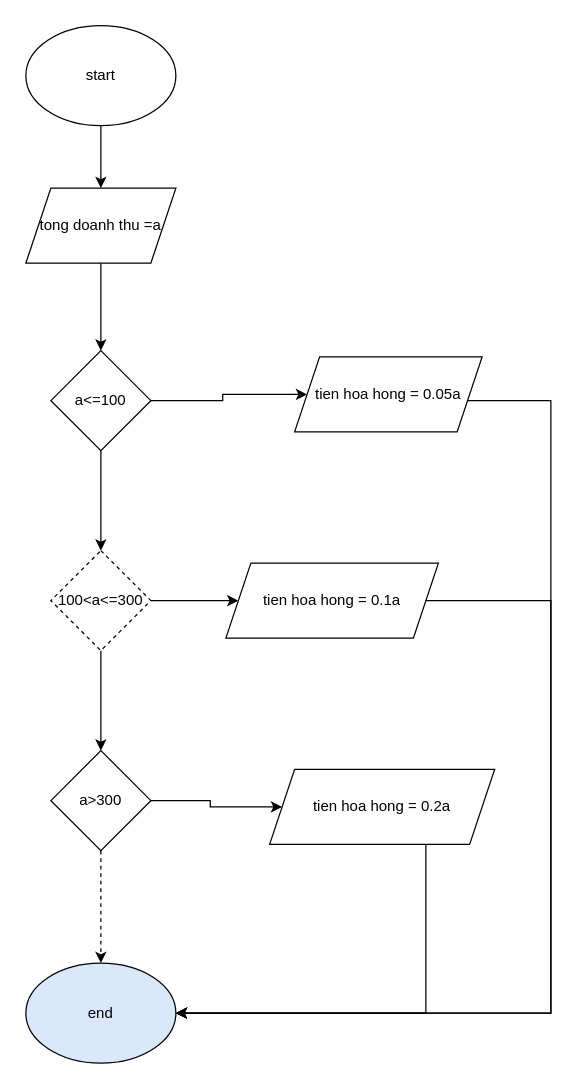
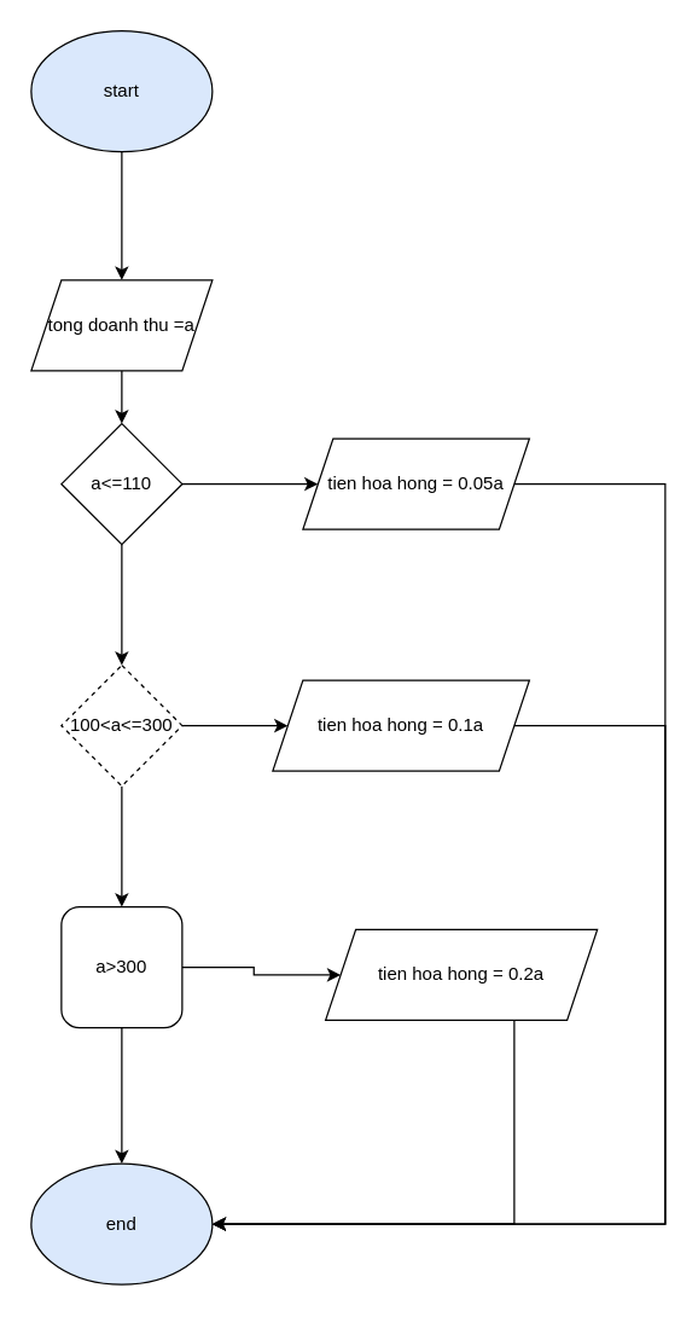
- <mxCell id="3" value="start&lt;br&gt;" style="ellipse;whiteSpace=wrap;html=1;" vertex="1" parent="1"><mxGeometry x="20" y="20" width="120" height="80" as="geometry" /></mxCell>
+ <mxCell id="3" value="start&lt;br&gt;" style="ellipse;whiteSpace=wrap;html=1;fillColor=#dae8fc;" vertex="1" parent="1"><mxGeometry x="20" y="20" width="120" height="80" as="geometry" /></mxCell>
- <mxCell id="5" value="tong doanh thu =a" style="shape=parallelogram;perimeter=parallelogramPerimeter;whiteSpace=wrap;html=1;fixedSize=1;" vertex="1" parent="1"><mxGeometry x="20" y="150" width="120" height="60" as="geometry" /></mxCell>
+ <mxCell id="5" value="tong doanh thu =a" style="shape=parallelogram;perimeter=parallelogramPerimeter;whiteSpace=wrap;html=1;fixedSize=1;" vertex="1" parent="1"><mxGeometry x="20" y="185" width="120" height="60" as="geometry" /></mxCell>
- <mxCell id="10" value="tien hoa hong = 0.05a" style="shape=parallelogram;perimeter=parallelogramPerimeter;whiteSpace=wrap;html=1;fixedSize=1;" vertex="1" parent="1"><mxGeometry x="235" y="285" width="150" height="60" as="geometry" /></mxCell>
+ <mxCell id="10" value="tien hoa hong = 0.05a" style="shape=parallelogram;perimeter=parallelogramPerimeter;whiteSpace=wrap;html=1;fixedSize=1;" vertex="1" parent="1"><mxGeometry x="200" y="290" width="150" height="60" as="geometry" /></mxCell>
- <mxCell id="8" value="a&amp;lt;=100" style="rhombus;whiteSpace=wrap;html=1;" vertex="1" parent="1"><mxGeometry x="40" y="280" width="80" height="80" as="geometry" /></mxCell>
+ <mxCell id="8" value="a&amp;lt;=110" style="rhombus;whiteSpace=wrap;html=1;" vertex="1" parent="1"><mxGeometry x="40" y="280" width="80" height="80" as="geometry" /></mxCell>
- <mxCell id="18" value="a&amp;gt;300" style="rhombus;whiteSpace=wrap;html=1;" vertex="1" parent="1"><mxGeometry x="40" y="600" width="80" height="80" as="geometry" /></mxCell>
+ <mxCell id="18" value="a&amp;gt;300" style="whiteSpace=wrap;html=1;rounded=1;" vertex="1" parent="1"><mxGeometry x="40" y="600" width="80" height="80" as="geometry" /></mxCell>
- <mxCell id="17" value="" style="edgeStyle=orthogonalEdgeStyle;rounded=0;orthogonalLoop=1;jettySize=auto;html=1;dashed=1;" edge="1" parent="1" source="18" target="21"><mxGeometry relative="1" as="geometry" /></mxCell>
+ <mxCell id="17" value="" style="edgeStyle=orthogonalEdgeStyle;rounded=0;orthogonalLoop=1;jettySize=auto;html=1;" edge="1" parent="1" source="18" target="21"><mxGeometry relative="1" as="geometry" /></mxCell>
